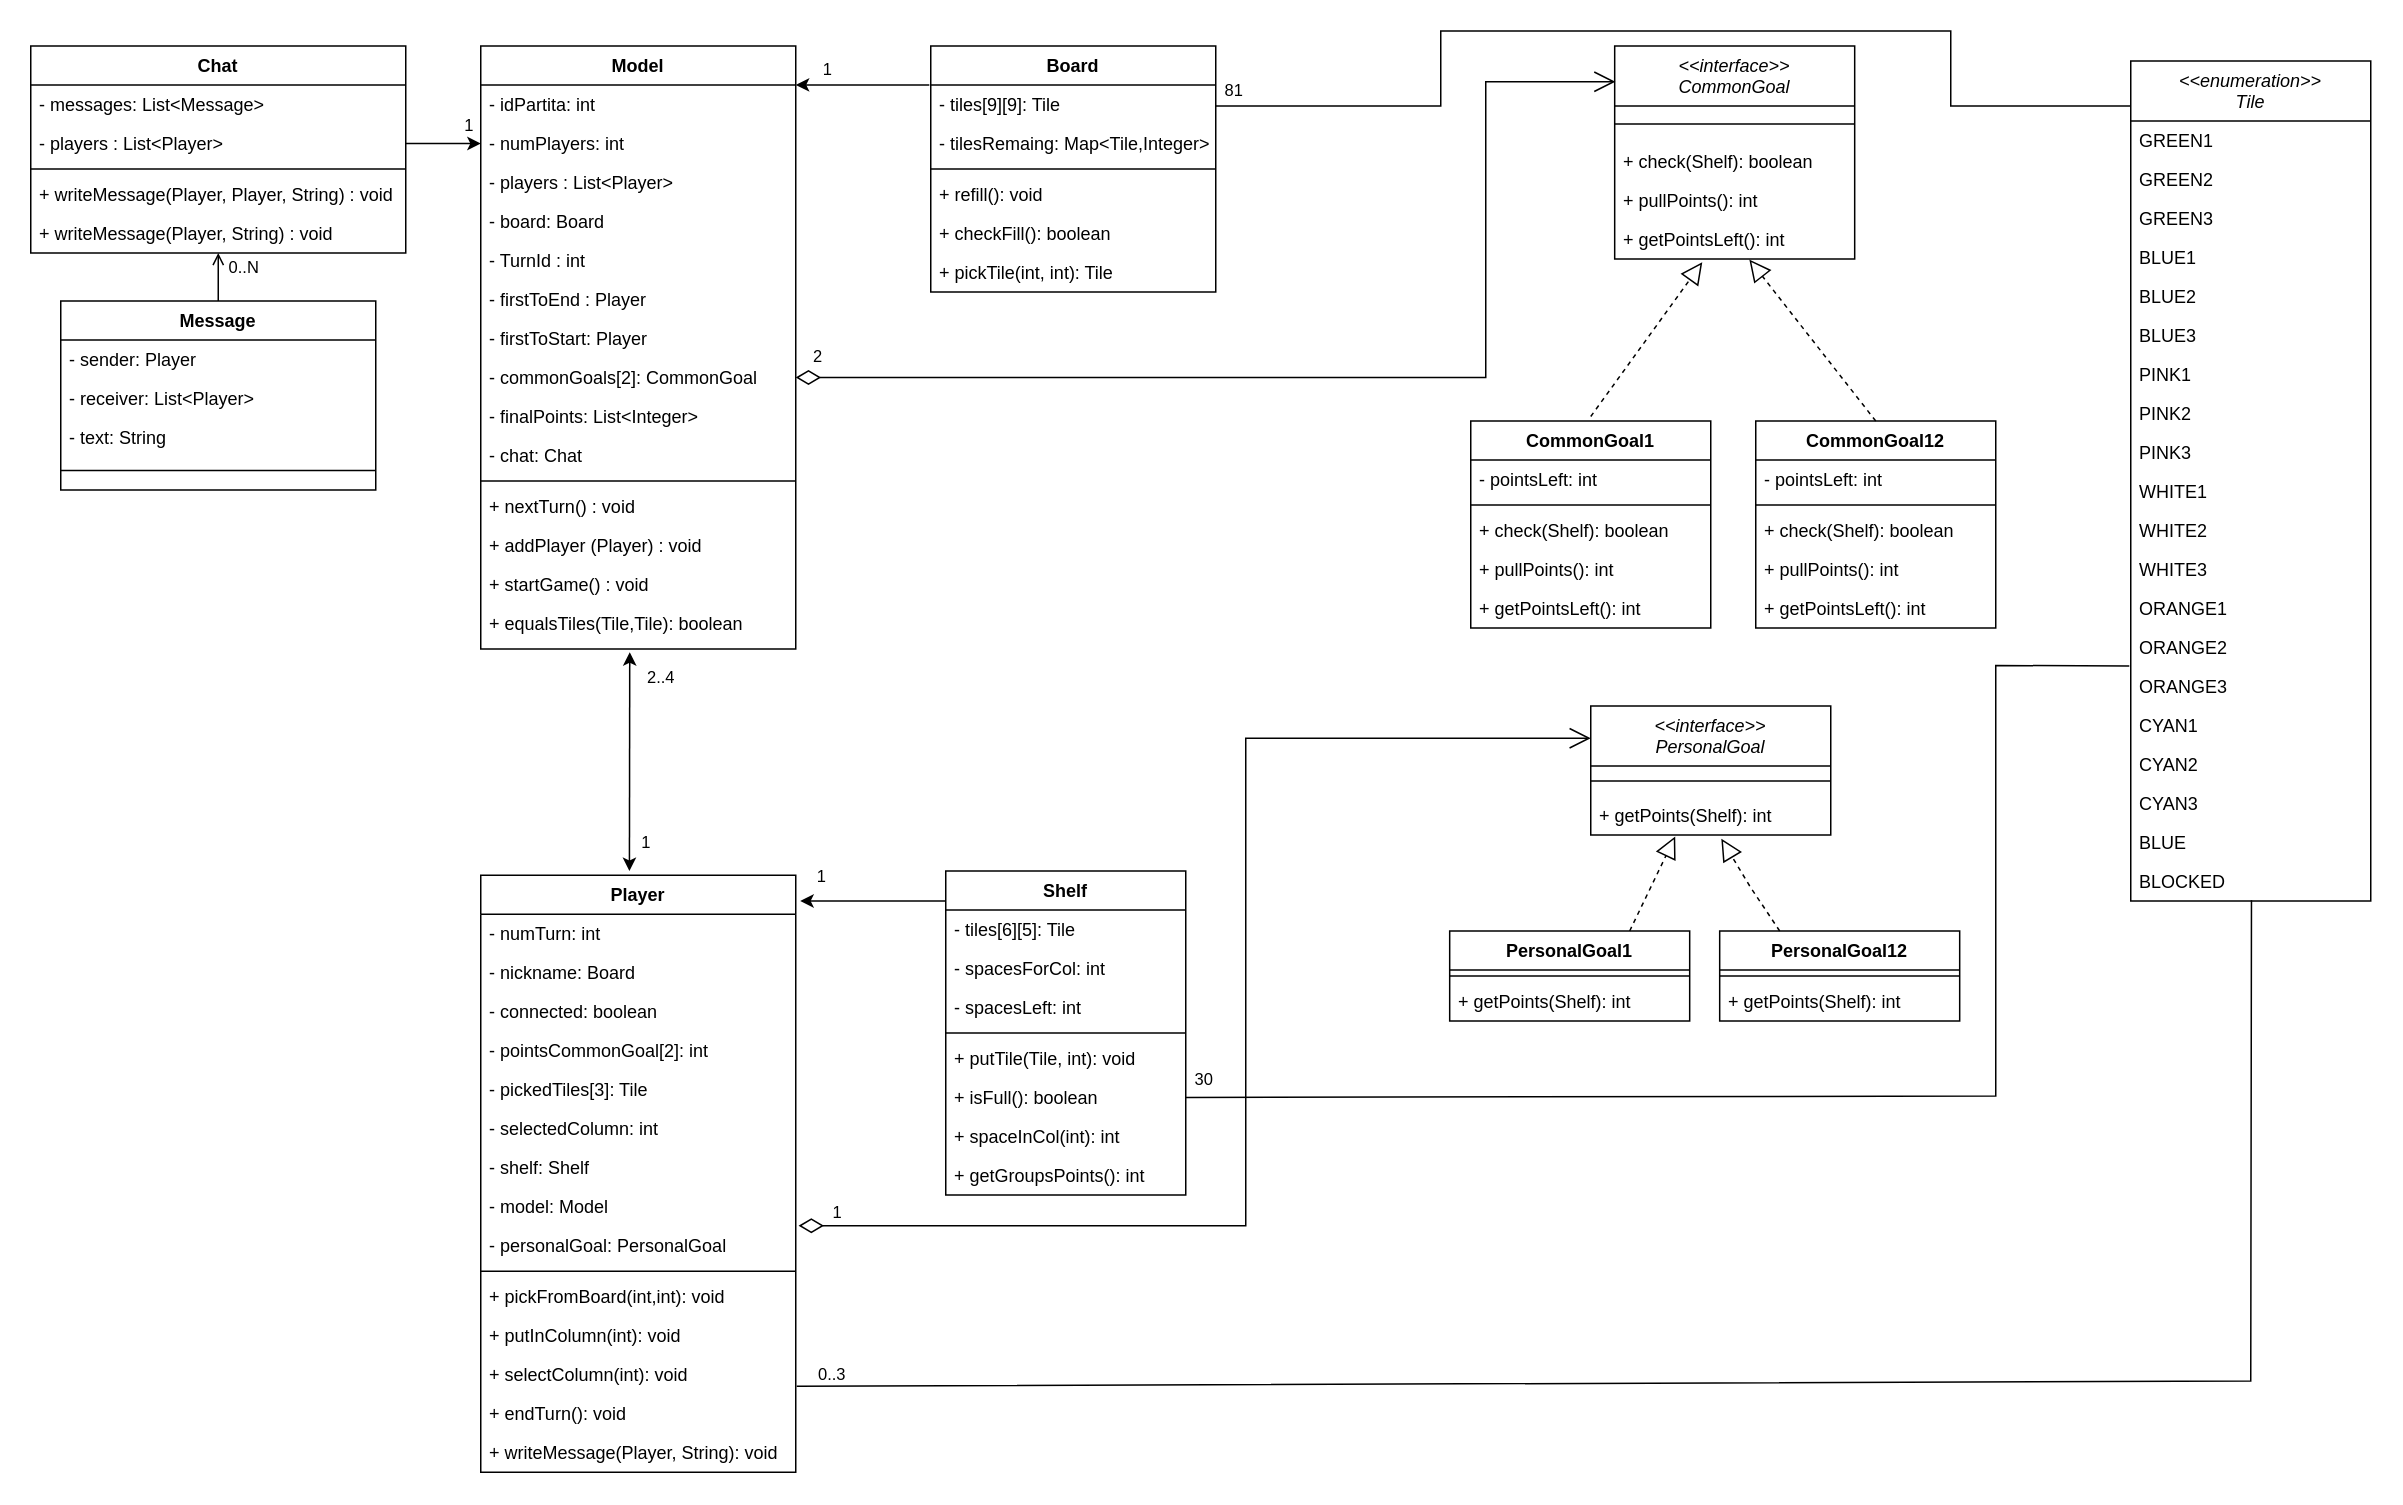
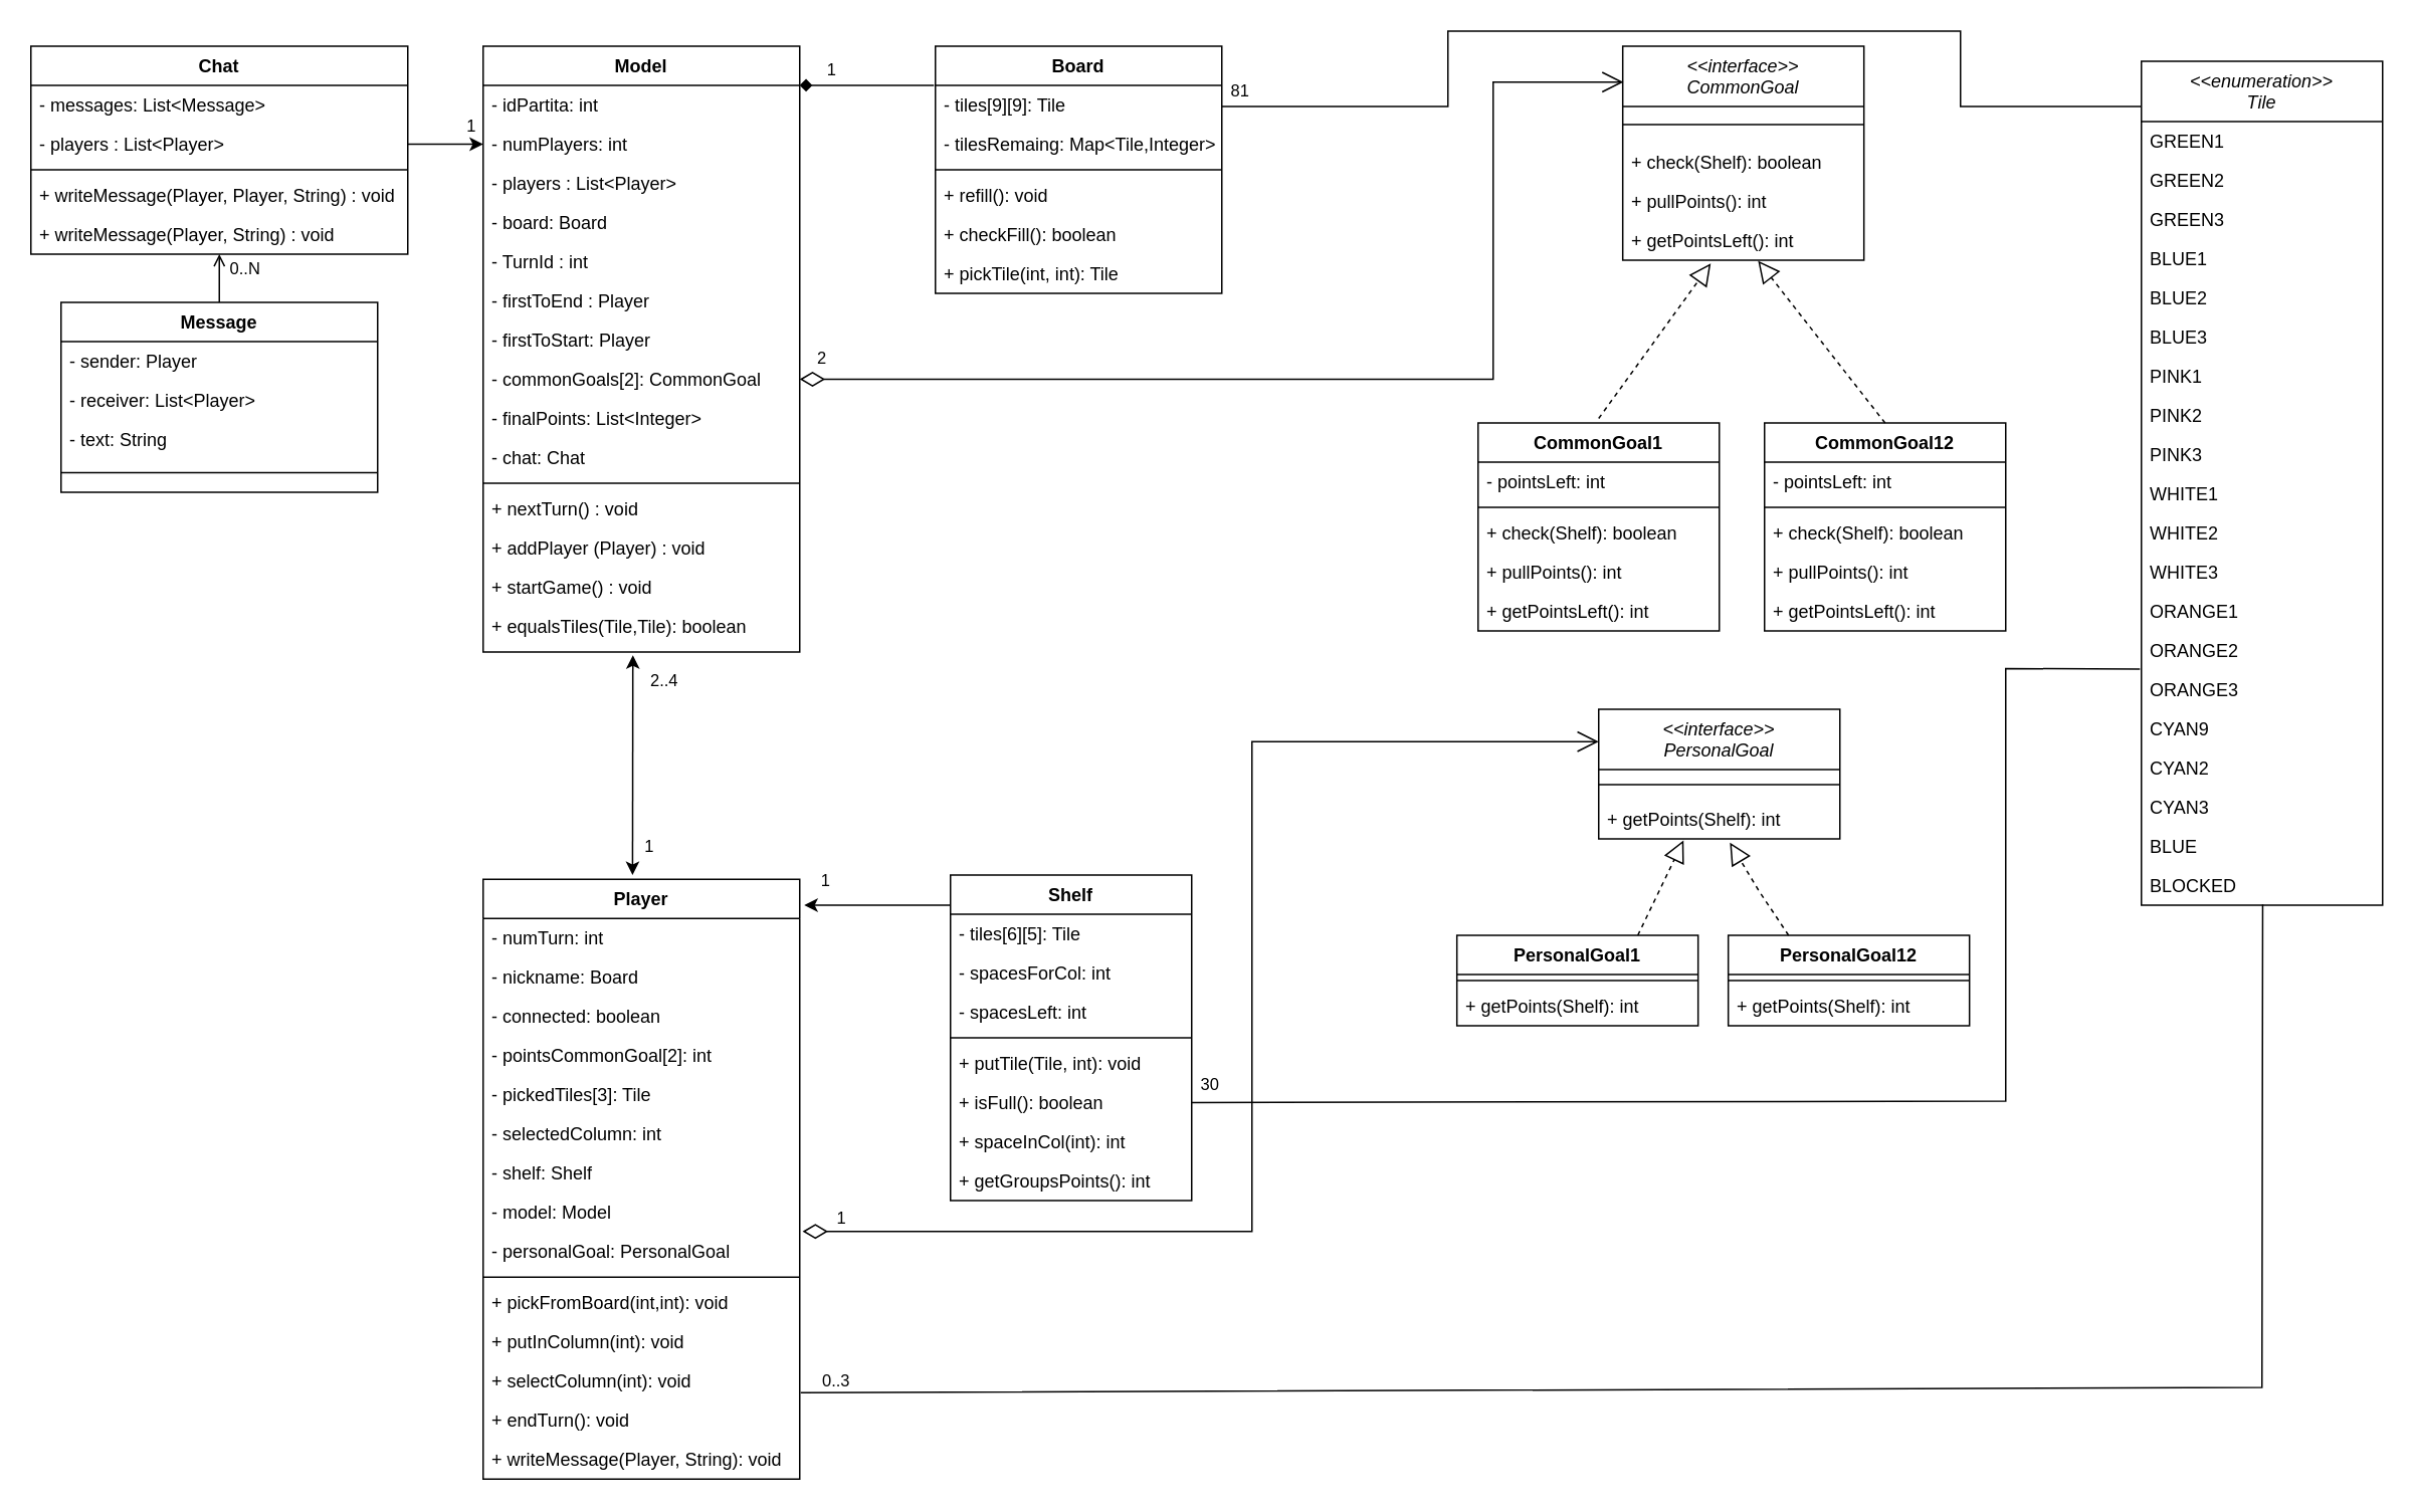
- <mxCell id="69" value="" style="endArrow=classic;html=1;rounded=0;exitX=-0.005;exitY=-0.003;exitDx=0;exitDy=0;exitPerimeter=0;entryX=1;entryY=-0.003;entryDx=0;entryDy=0;entryPerimeter=0;" edge="1" parent="1" source="24" target="3"><mxGeometry width="50" height="50" relative="1" as="geometry"><mxPoint x="620" y="20" as="sourcePoint" /><mxPoint x="540" y="30" as="targetPoint" /></mxGeometry></mxCell>
+ <mxCell id="69" value="" style="endArrow=diamond;html=1;rounded=0;exitX=-0.005;exitY=-0.003;exitDx=0;exitDy=0;exitPerimeter=0;entryX=1;entryY=-0.003;entryDx=0;entryDy=0;entryPerimeter=0;" edge="1" parent="1" source="24" target="3"><mxGeometry width="50" height="50" relative="1" as="geometry"><mxPoint x="620" y="20" as="sourcePoint" /><mxPoint x="540" y="30" as="targetPoint" /></mxGeometry></mxCell>
- <mxCell id="106" value="CYAN1" style="text;strokeColor=none;fillColor=none;align=left;verticalAlign=top;spacingLeft=4;spacingRight=4;overflow=hidden;rotatable=0;points=[[0,0.5],[1,0.5]];portConstraint=eastwest;" vertex="1" parent="90"><mxGeometry y="430" width="160" height="26" as="geometry" /></mxCell>
+ <mxCell id="106" value="CYAN9" style="text;strokeColor=none;fillColor=none;align=left;verticalAlign=top;spacingLeft=4;spacingRight=4;overflow=hidden;rotatable=0;points=[[0,0.5],[1,0.5]];portConstraint=eastwest;" vertex="1" parent="90"><mxGeometry y="430" width="160" height="26" as="geometry" /></mxCell>
